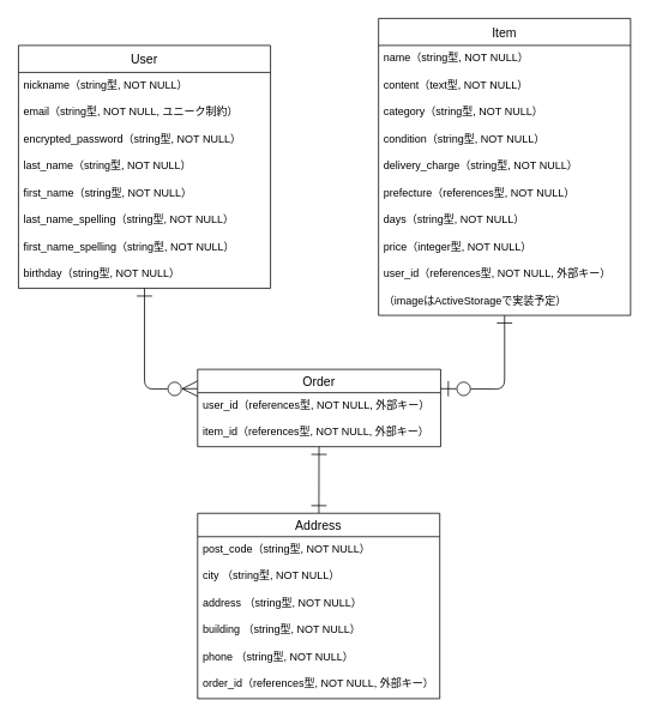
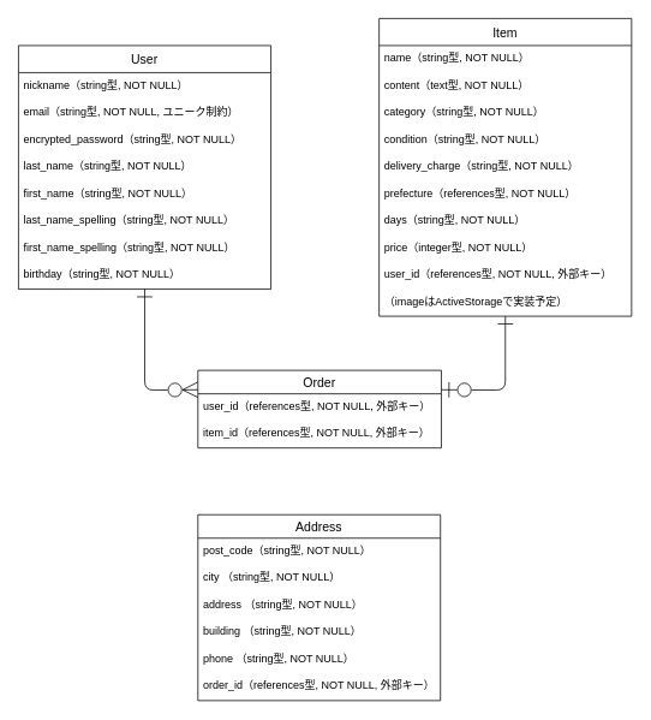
- <mxCell id="2" value="" style="edgeStyle=none;rounded=1;html=1;startArrow=ERone;startFill=0;endArrow=ERone;endFill=0;targetPerimeterSpacing=0;strokeWidth=1;endSize=15;startSize=15;" edge="1" parent="1" source="3" target="28"><mxGeometry relative="1" as="geometry" /></mxCell>
